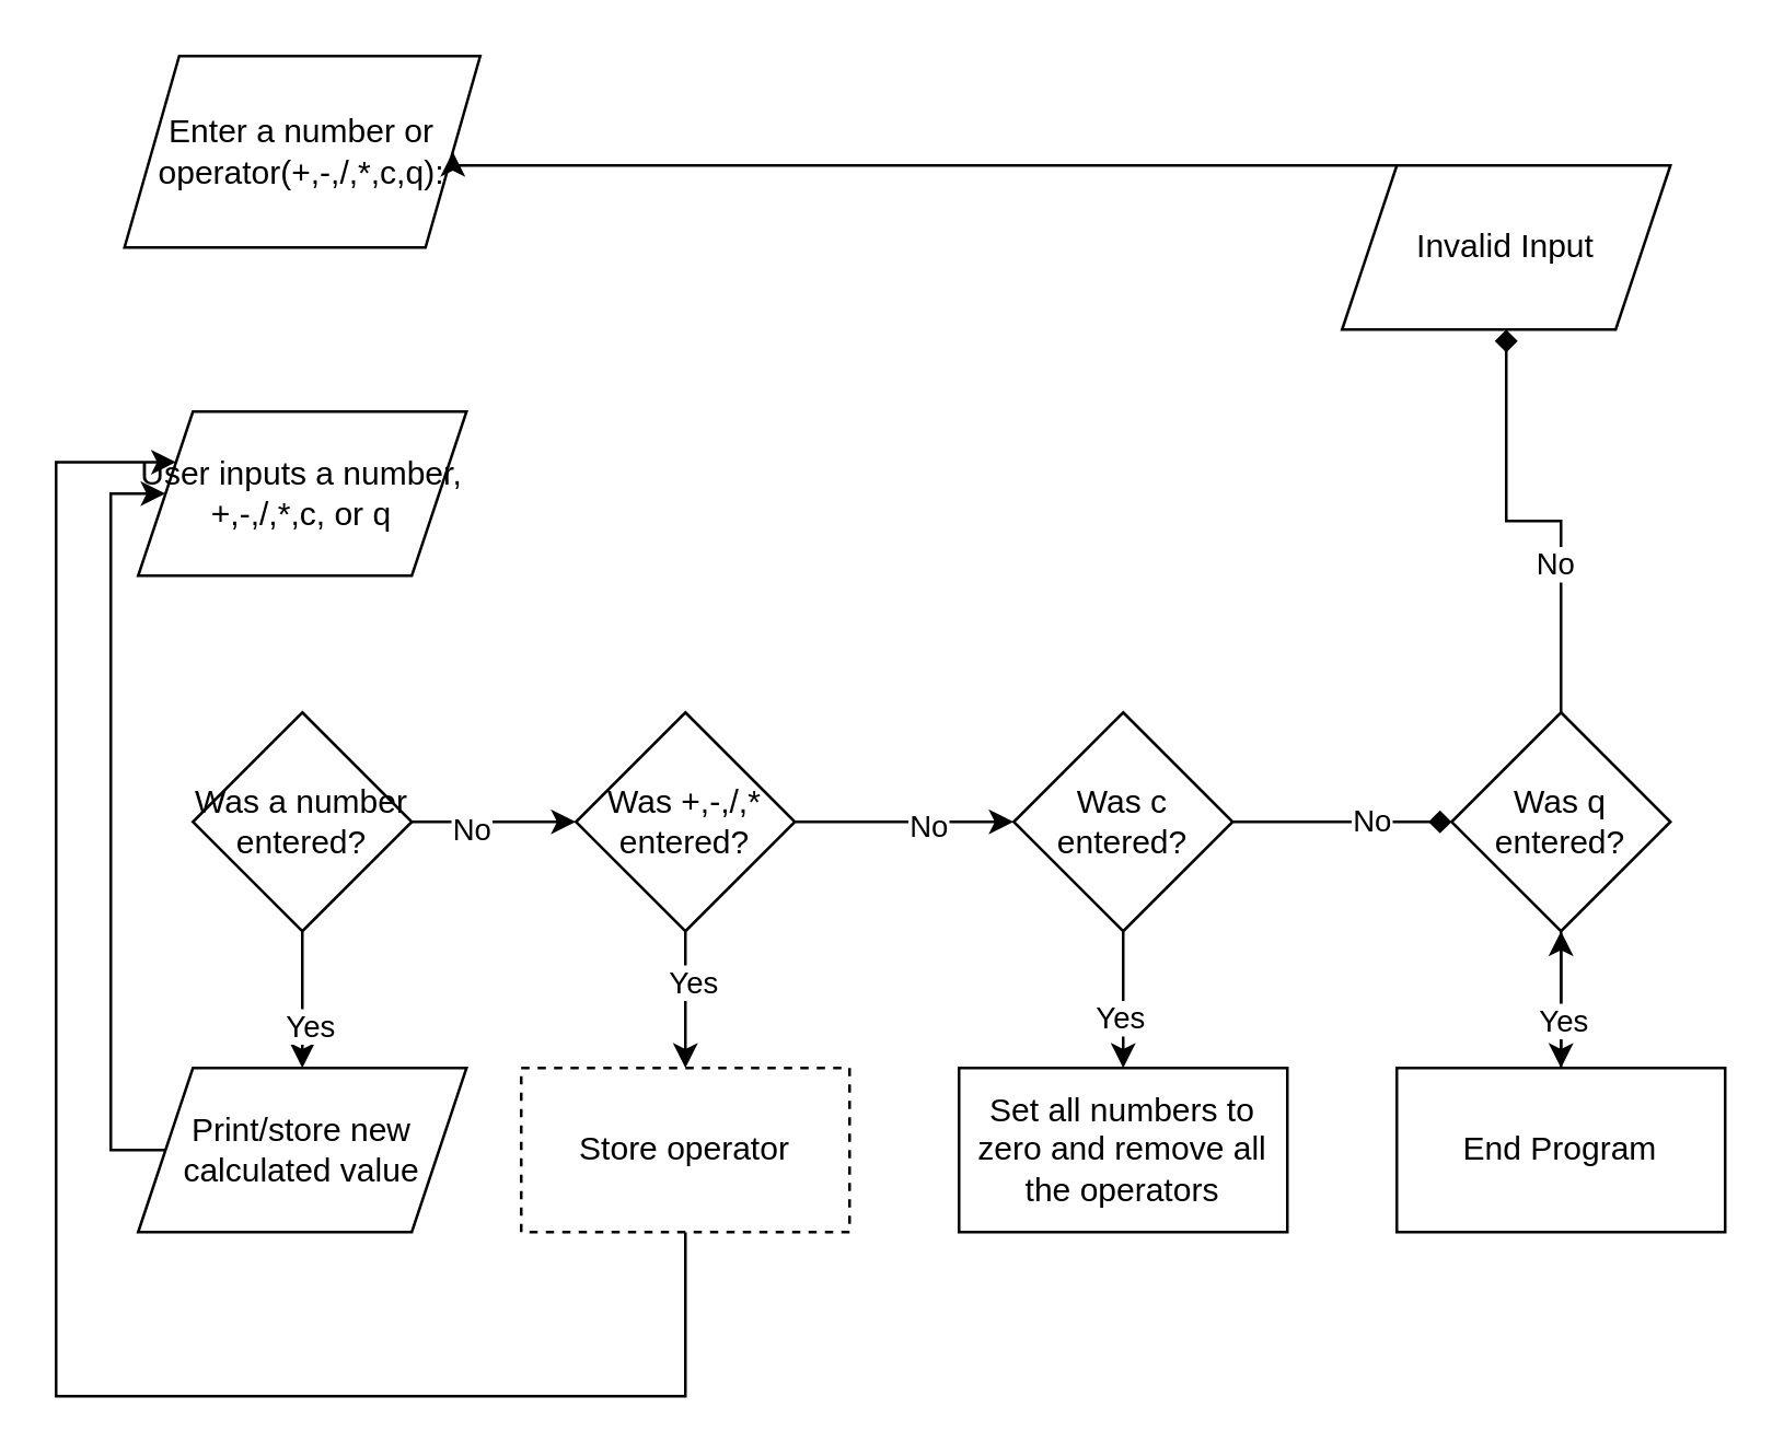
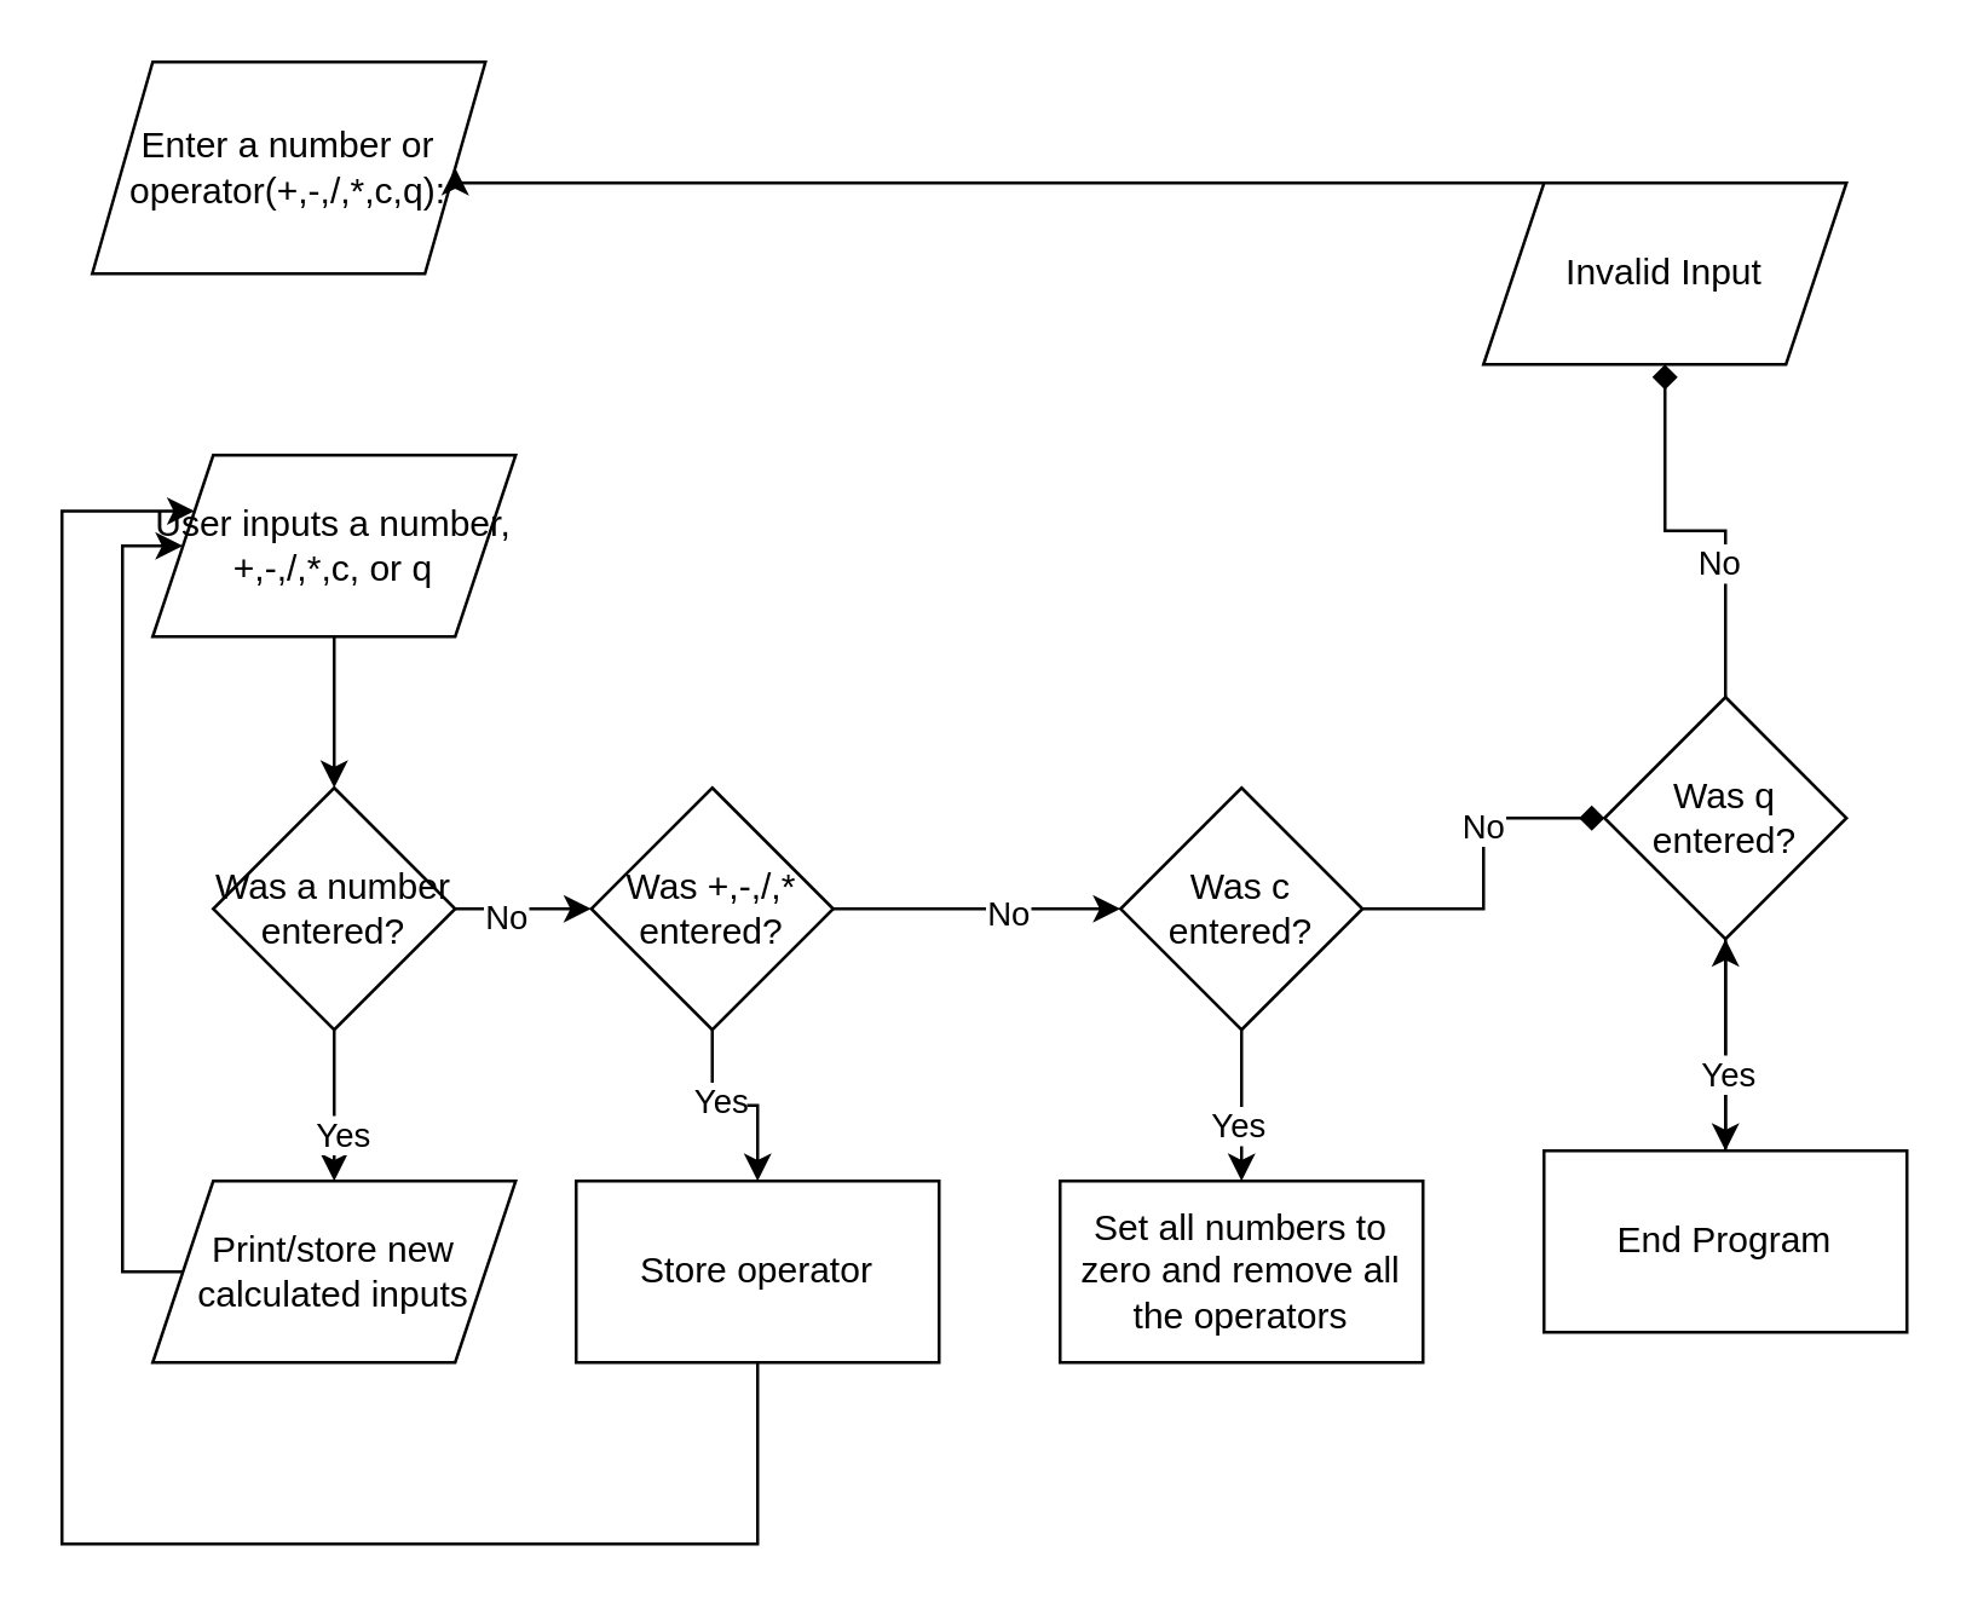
- <mxCell id="2" value="Enter a number or operator(+,-,/,*,c,q):" style="shape=parallelogram;perimeter=parallelogramPerimeter;whiteSpace=wrap;html=1;fixedSize=1;" vertex="1" parent="1"><mxGeometry x="45" y="20" width="130" height="70" as="geometry" /></mxCell>
+ <mxCell id="2" value="Enter a number or operator(+,-,/,*,c,q):" style="shape=parallelogram;perimeter=parallelogramPerimeter;whiteSpace=wrap;html=1;fixedSize=1;" vertex="1" parent="1"><mxGeometry x="30" y="20" width="130" height="70" as="geometry" /></mxCell>
+ <mxCell id="3" style="edgeStyle=orthogonalEdgeStyle;rounded=0;orthogonalLoop=1;jettySize=auto;html=1;entryX=0.5;entryY=0;entryDx=0;entryDy=0;" edge="1" parent="1" source="4" target="9"><mxGeometry relative="1" as="geometry" /></mxCell>
- <mxCell id="14" value="Was +,-,/,* entered?" style="rhombus;whiteSpace=wrap;html=1;" vertex="1" parent="1"><mxGeometry x="210" y="260" width="80" height="80" as="geometry" /></mxCell>
+ <mxCell id="14" value="Was +,-,/,* entered?" style="rhombus;whiteSpace=wrap;html=1;" vertex="1" parent="1"><mxGeometry x="195" y="260" width="80" height="80" as="geometry" /></mxCell>
- <mxCell id="29" value="Was q entered?" style="rhombus;whiteSpace=wrap;html=1;" vertex="1" parent="1"><mxGeometry x="530" y="260" width="80" height="80" as="geometry" /></mxCell>
+ <mxCell id="29" value="Was q entered?" style="rhombus;whiteSpace=wrap;html=1;" vertex="1" parent="1"><mxGeometry x="530" y="230" width="80" height="80" as="geometry" /></mxCell>
- <mxCell id="18" value="Print/store new calculated value" style="shape=parallelogram;perimeter=parallelogramPerimeter;whiteSpace=wrap;html=1;fixedSize=1;" vertex="1" parent="1"><mxGeometry x="50" y="390" width="120" height="60" as="geometry" /></mxCell>
+ <mxCell id="18" value="Print/store new calculated inputs" style="shape=parallelogram;perimeter=parallelogramPerimeter;whiteSpace=wrap;html=1;fixedSize=1;" vertex="1" parent="1"><mxGeometry x="50" y="390" width="120" height="60" as="geometry" /></mxCell>
- <mxCell id="20" value="Store operator" style="whiteSpace=wrap;html=1;dashed=1;" vertex="1" parent="1"><mxGeometry x="190" y="390" width="120" height="60" as="geometry" /></mxCell>
+ <mxCell id="20" value="Store operator" style="whiteSpace=wrap;html=1;" vertex="1" parent="1"><mxGeometry x="190" y="390" width="120" height="60" as="geometry" /></mxCell>
- <mxCell id="32" value="End Program" style="whiteSpace=wrap;html=1;" vertex="1" parent="1"><mxGeometry x="510" y="390" width="120" height="60" as="geometry" /></mxCell>
+ <mxCell id="32" value="End Program" style="whiteSpace=wrap;html=1;" vertex="1" parent="1"><mxGeometry x="510" y="380" width="120" height="60" as="geometry" /></mxCell>
